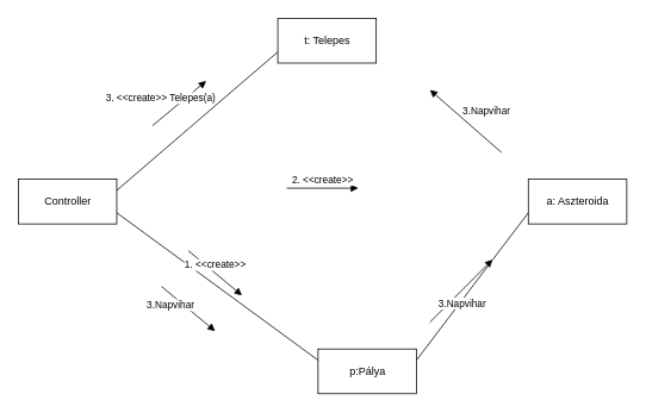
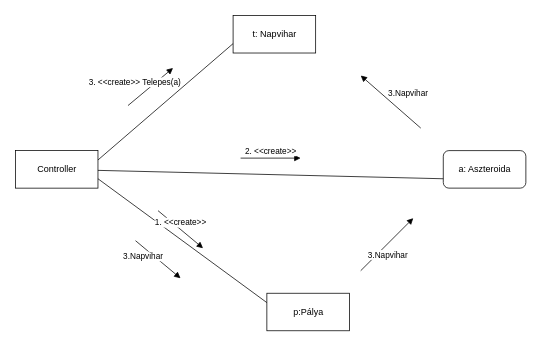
- <mxCell id="3" value="t: Telepes" style="html=1;" vertex="1" parent="1"><mxGeometry x="310" y="20" width="110" height="50" as="geometry" /></mxCell>
+ <mxCell id="3" value="t: Napvihar" style="html=1;" vertex="1" parent="1"><mxGeometry x="310" y="20" width="110" height="50" as="geometry" /></mxCell>
- <mxCell id="4" value="a: Aszteroida" style="html=1;" vertex="1" parent="1"><mxGeometry x="590" y="200" width="110" height="50" as="geometry" /></mxCell>
+ <mxCell id="4" value="a: Aszteroida" style="html=1;rounded=1;" vertex="1" parent="1"><mxGeometry x="590" y="200" width="110" height="50" as="geometry" /></mxCell>
- <mxCell id="8" value="" style="endArrow=none;html=1;exitX=0;exitY=0.75;exitDx=0;exitDy=0;entryX=1;entryY=0.25;entryDx=0;entryDy=0;" edge="1" parent="1" source="4" target="5"><mxGeometry width="50" height="50" relative="1" as="geometry"><mxPoint x="130" y="257.5" as="sourcePoint" /><mxPoint x="310" y="392.5" as="targetPoint" /></mxGeometry></mxCell>
+ <mxCell id="8" value="" style="endArrow=none;html=1;exitX=0;exitY=0.75;exitDx=0;exitDy=0;" edge="1" parent="1" source="4" target="2"><mxGeometry width="50" height="50" relative="1" as="geometry"><mxPoint x="130" y="257.5" as="sourcePoint" /><mxPoint x="310" y="392.5" as="targetPoint" /></mxGeometry></mxCell>
